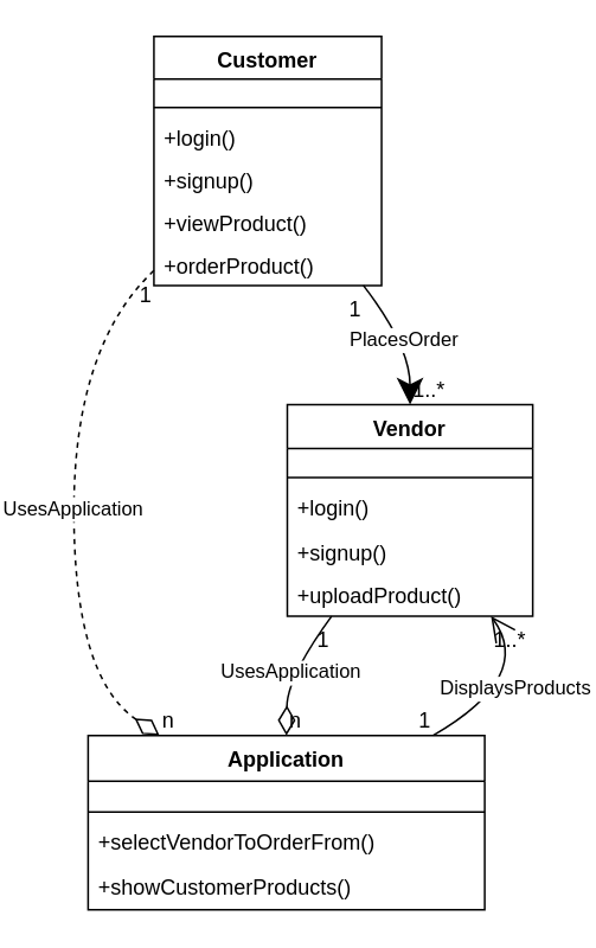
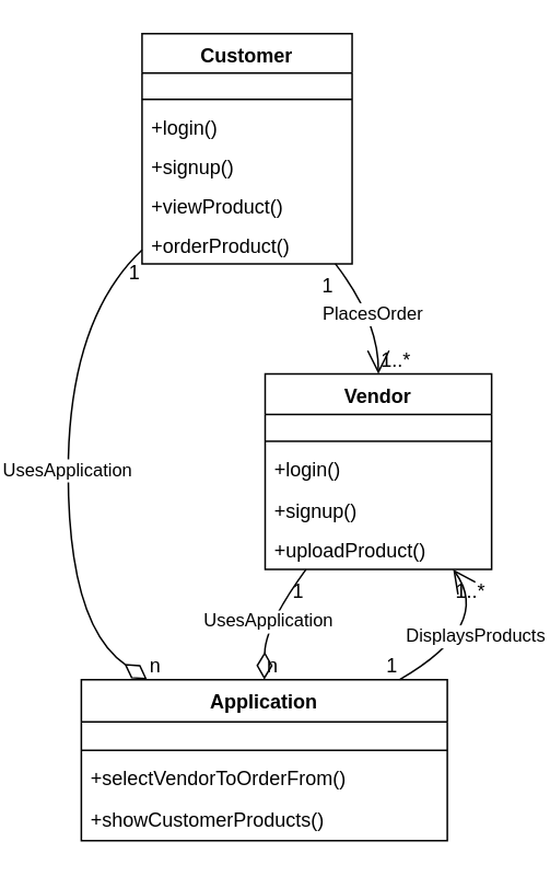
- <mxCell id="17" value="PlacesOrder" style="curved=1;startArrow=none;endArrow=classic;endSize=12;exitX=0.92;exitY=1;entryX=0.5;entryY=0;" edge="1" parent="1" source="2" target="8"><mxGeometry relative="1" as="geometry"><Array as="points"><mxPoint x="209" y="194" /></Array></mxGeometry></mxCell>
+ <mxCell id="17" value="PlacesOrder" style="curved=1;startArrow=none;endArrow=open;endSize=12;exitX=0.92;exitY=1;entryX=0.5;entryY=0;" edge="1" parent="1" source="2" target="8"><mxGeometry relative="1" as="geometry"><Array as="points"><mxPoint x="209" y="194" /></Array></mxGeometry></mxCell>
- <mxCell id="23" value="UsesApplication" style="curved=1;startArrow=none;endArrow=diamondThin;endSize=14;endFill=0;exitX=0;exitY=0.94;entryX=0.18;entryY=0;dashed=1;" edge="1" parent="1" source="2" target="13"><mxGeometry relative="1" as="geometry"><Array as="points"><mxPoint x="20" y="194" /><mxPoint x="20" y="380" /></Array></mxGeometry></mxCell>
+ <mxCell id="23" value="UsesApplication" style="curved=1;startArrow=none;endArrow=diamondThin;endSize=14;endFill=0;exitX=0;exitY=0.94;entryX=0.18;entryY=0;" edge="1" parent="1" source="2" target="13"><mxGeometry relative="1" as="geometry"><Array as="points"><mxPoint x="20" y="194" /><mxPoint x="20" y="380" /></Array></mxGeometry></mxCell>
